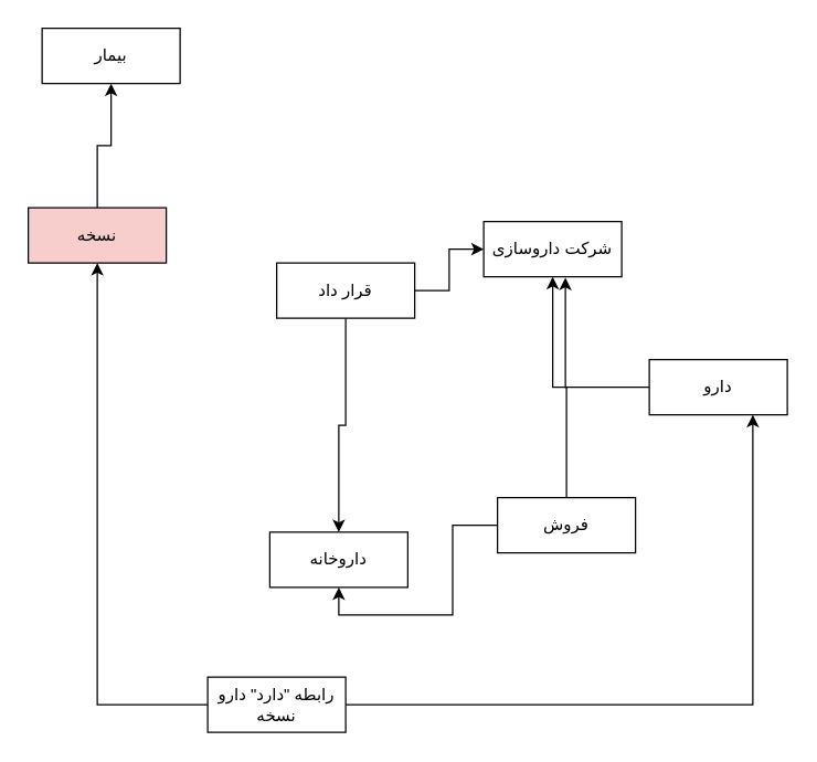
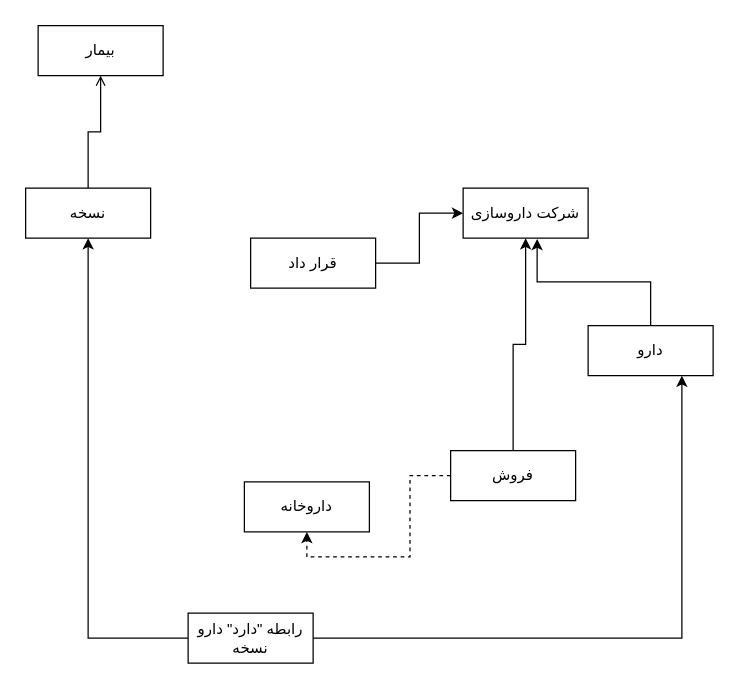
- <mxCell id="3" style="edgeStyle=orthogonalEdgeStyle;rounded=0;orthogonalLoop=1;jettySize=auto;html=1;" edge="1" parent="1" source="4" target="2"><mxGeometry relative="1" as="geometry" /></mxCell>
+ <mxCell id="3" style="edgeStyle=orthogonalEdgeStyle;rounded=0;orthogonalLoop=1;jettySize=auto;html=1;endArrow=open;" edge="1" parent="1" source="4" target="2"><mxGeometry relative="1" as="geometry" /></mxCell>
- <mxCell id="4" value="نسخه" style="whiteSpace=wrap;html=1;align=center;fillColor=#f8cecc;" vertex="1" parent="1"><mxGeometry x="20" y="150" width="100" height="40" as="geometry" /></mxCell>
+ <mxCell id="4" value="نسخه" style="whiteSpace=wrap;html=1;align=center;" vertex="1" parent="1"><mxGeometry x="20" y="150" width="100" height="40" as="geometry" /></mxCell>
- <mxCell id="11" value="شرکت داروسازی" style="whiteSpace=wrap;html=1;align=center;" vertex="1" parent="1"><mxGeometry x="350" y="160" width="100" height="40" as="geometry" /></mxCell>
+ <mxCell id="11" value="شرکت داروسازی" style="whiteSpace=wrap;html=1;align=center;" vertex="1" parent="1"><mxGeometry x="370" y="150" width="100" height="40" as="geometry" /></mxCell>
- <mxCell id="8" style="edgeStyle=orthogonalEdgeStyle;rounded=0;orthogonalLoop=1;jettySize=auto;html=1;" edge="1" parent="1" source="10" target="7"><mxGeometry relative="1" as="geometry" /></mxCell>
- <mxCell id="13" style="edgeStyle=orthogonalEdgeStyle;rounded=0;orthogonalLoop=1;jettySize=auto;html=1;entryX=0.5;entryY=1;entryDx=0;entryDy=0;" edge="1" parent="1" source="14" target="7"><mxGeometry relative="1" as="geometry" /></mxCell>
+ <mxCell id="13" style="edgeStyle=orthogonalEdgeStyle;rounded=0;orthogonalLoop=1;jettySize=auto;html=1;entryX=0.5;entryY=1;entryDx=0;entryDy=0;dashed=1;" edge="1" parent="1" source="14" target="7"><mxGeometry relative="1" as="geometry" /></mxCell>
